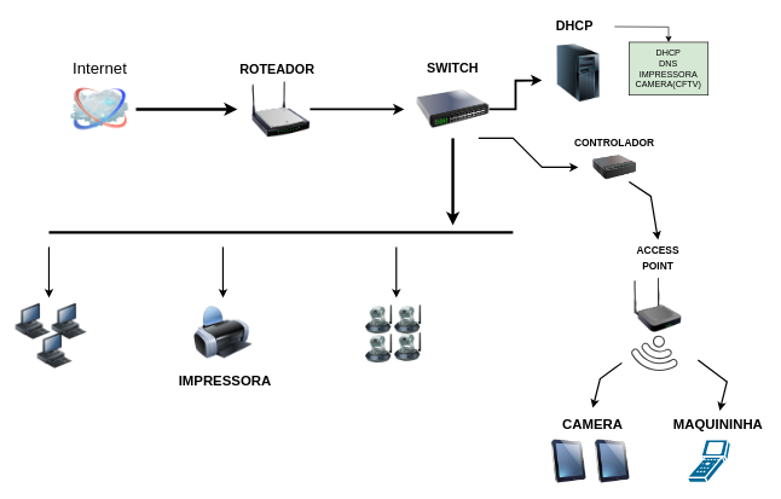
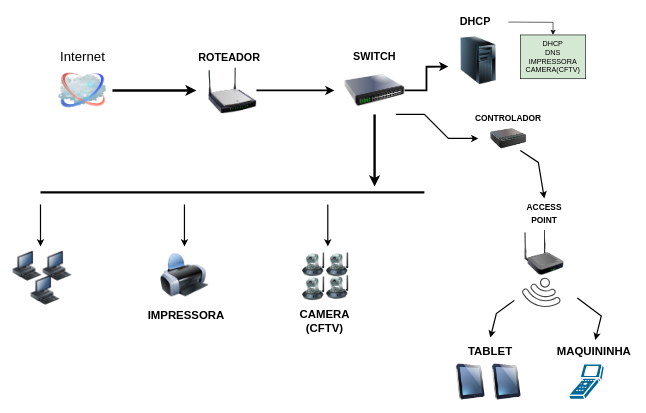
+ <mxCell id="38" value="&lt;h2&gt;&lt;font style=&quot;font-size: 19px;&quot;&gt;CAMERA (CFTV)&lt;/font&gt;&lt;/h2&gt;" style="rounded=0;whiteSpace=wrap;html=1;strokeColor=none;" vertex="1" parent="1"><mxGeometry x="491" y="510" width="100" height="50" as="geometry" /></mxCell>
- <mxCell id="30" value="&lt;h2&gt;&lt;font style=&quot;font-size: 19px;&quot;&gt;CAMERA&lt;/font&gt;&lt;/h2&gt;" style="rounded=0;whiteSpace=wrap;html=1;strokeColor=none;" vertex="1" parent="1"><mxGeometry x="767" y="570" width="100" height="30" as="geometry" /></mxCell>
+ <mxCell id="30" value="&lt;h2&gt;&lt;font style=&quot;font-size: 19px;&quot;&gt;TABLET&lt;/font&gt;&lt;/h2&gt;" style="rounded=0;whiteSpace=wrap;html=1;strokeColor=none;" vertex="1" parent="1"><mxGeometry x="767" y="570" width="100" height="30" as="geometry" /></mxCell>
